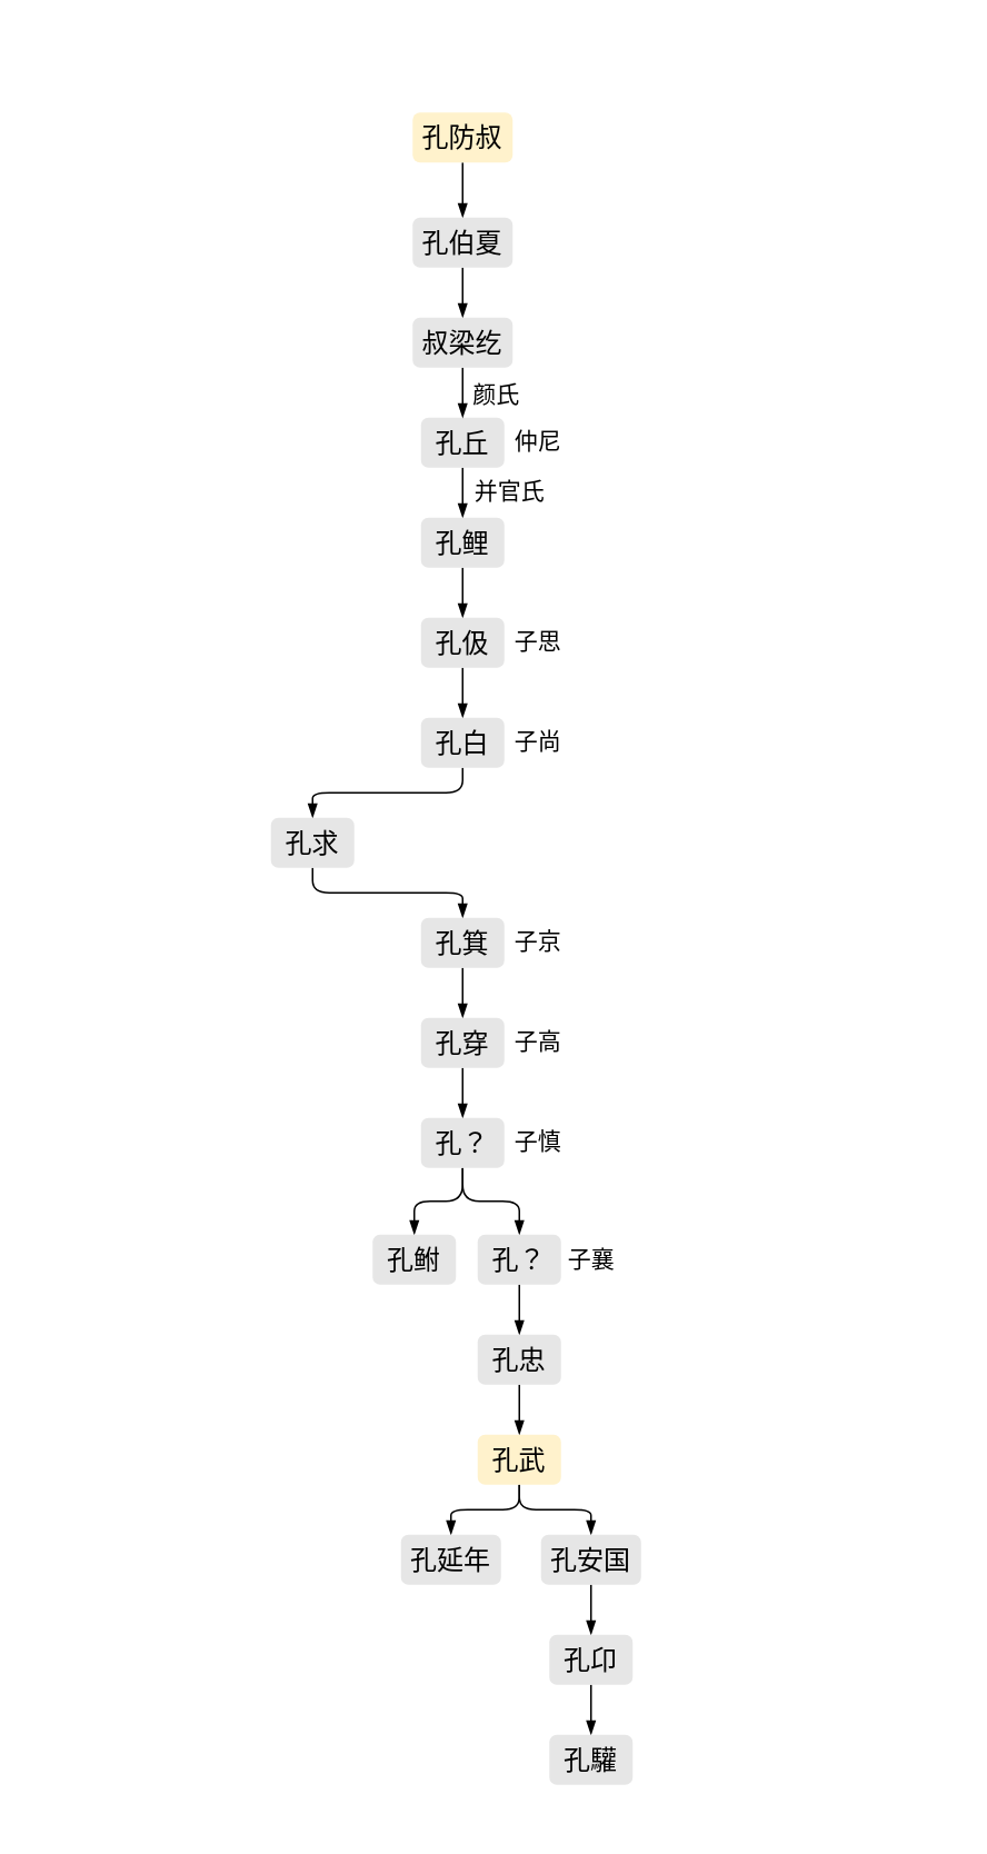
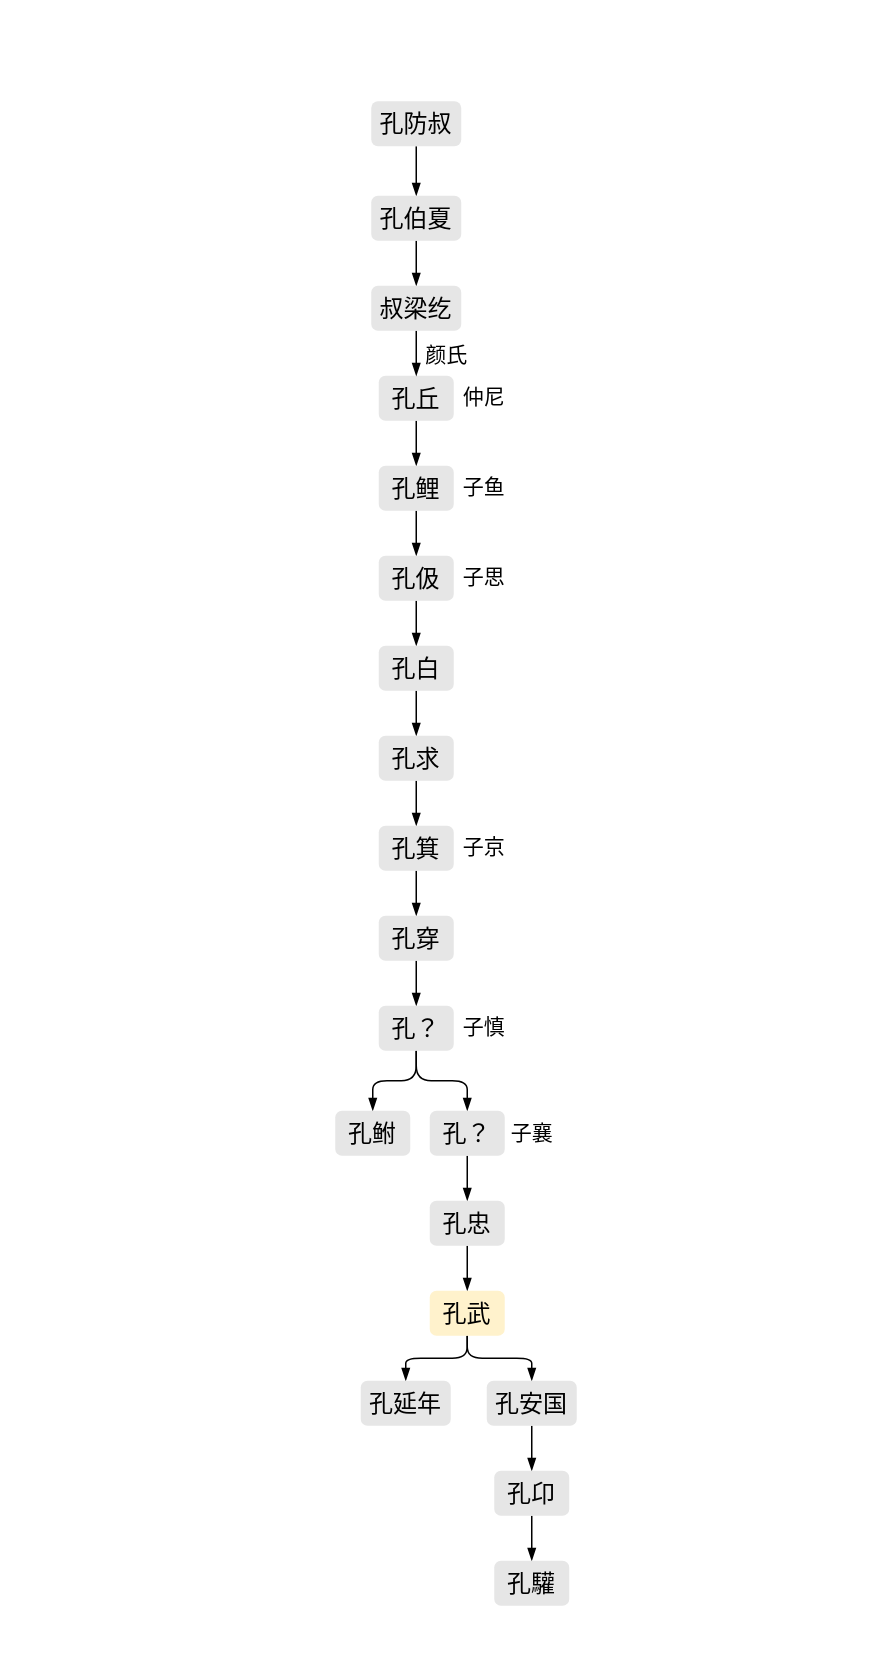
- <mxCell id="4" value="&lt;div style=&quot;font-size: 16px&quot;&gt;&lt;div style=&quot;font-size: 16px&quot;&gt;&lt;div style=&quot;font-size: 16px&quot;&gt;&lt;div style=&quot;font-size: 16px&quot;&gt;&lt;div style=&quot;font-size: 16px&quot;&gt;孔防叔&lt;br&gt;&lt;/div&gt;&lt;/div&gt;&lt;/div&gt;&lt;/div&gt;&lt;div style=&quot;font-size: 16px&quot;&gt;&lt;/div&gt;&lt;/div&gt;" style="rounded=1;whiteSpace=wrap;html=1;fillColor=#fff2cc;fontColor=#000000;fontSize=16;strokeColor=none;strokeWidth=2;" parent="2" vertex="1"><mxGeometry x="227" y="47" width="60" height="30" as="geometry" /></mxCell>
+ <mxCell id="4" value="&lt;div style=&quot;font-size: 16px&quot;&gt;&lt;div style=&quot;font-size: 16px&quot;&gt;&lt;div style=&quot;font-size: 16px&quot;&gt;&lt;div style=&quot;font-size: 16px&quot;&gt;&lt;div style=&quot;font-size: 16px&quot;&gt;孔防叔&lt;br&gt;&lt;/div&gt;&lt;/div&gt;&lt;/div&gt;&lt;/div&gt;&lt;div style=&quot;font-size: 16px&quot;&gt;&lt;/div&gt;&lt;/div&gt;" style="rounded=1;whiteSpace=wrap;html=1;fillColor=#E6E6E6;fontColor=#000000;fontSize=16;strokeColor=none;strokeWidth=2;" parent="2" vertex="1"><mxGeometry x="227" y="47" width="60" height="30" as="geometry" /></mxCell>
- <mxCell id="16" value="&lt;div style=&quot;font-size: 14px&quot;&gt;&lt;div style=&quot;font-size: 14px&quot;&gt;&lt;div style=&quot;font-size: 14px&quot;&gt;&lt;div style=&quot;font-size: 14px&quot;&gt;&lt;div&gt;并官氏&lt;/div&gt;&lt;/div&gt;&lt;/div&gt;&lt;/div&gt;&lt;/div&gt;" style="text;html=1;align=center;verticalAlign=middle;resizable=0;points=[];autosize=1;strokeColor=none;fillColor=none;fontSize=14;fontColor=#000000;" vertex="1" parent="2"><mxGeometry x="255" y="264" width="60" height="20" as="geometry" /></mxCell>
+ <mxCell id="15" value="&lt;div style=&quot;font-size: 14px&quot;&gt;&lt;div style=&quot;font-size: 14px&quot;&gt;&lt;div style=&quot;font-size: 14px&quot;&gt;&lt;div style=&quot;font-size: 14px&quot;&gt;&lt;div&gt;子鱼&lt;/div&gt;&lt;/div&gt;&lt;/div&gt;&lt;/div&gt;&lt;/div&gt;" style="text;html=1;align=center;verticalAlign=middle;resizable=0;points=[];autosize=1;strokeColor=none;fillColor=none;fontSize=14;fontColor=#000000;" vertex="1" parent="2"><mxGeometry x="282" y="294" width="40" height="20" as="geometry" /></mxCell>
- <mxCell id="22" value="&lt;div style=&quot;font-size: 14px&quot;&gt;&lt;div style=&quot;font-size: 14px&quot;&gt;&lt;div style=&quot;font-size: 14px&quot;&gt;&lt;div style=&quot;font-size: 14px&quot;&gt;&lt;div&gt;子尚&lt;/div&gt;&lt;/div&gt;&lt;/div&gt;&lt;/div&gt;&lt;/div&gt;" style="text;html=1;align=center;verticalAlign=middle;resizable=0;points=[];autosize=1;strokeColor=none;fillColor=none;fontSize=14;fontColor=#000000;" vertex="1" parent="2"><mxGeometry x="282" y="414" width="40" height="20" as="geometry" /></mxCell>
- <mxCell id="24" value="&lt;div style=&quot;font-size: 16px&quot;&gt;&lt;div style=&quot;font-size: 16px&quot;&gt;&lt;div style=&quot;font-size: 16px&quot;&gt;&lt;div style=&quot;font-size: 16px&quot;&gt;&lt;div style=&quot;font-size: 16px&quot;&gt;孔求&lt;br&gt;&lt;/div&gt;&lt;/div&gt;&lt;/div&gt;&lt;/div&gt;&lt;div style=&quot;font-size: 16px&quot;&gt;&lt;/div&gt;&lt;/div&gt;" style="rounded=1;whiteSpace=wrap;html=1;fillColor=#E6E6E6;fontColor=#000000;fontSize=16;strokeColor=none;strokeWidth=2;" vertex="1" parent="2"><mxGeometry x="142" y="470" width="50" height="30" as="geometry" /></mxCell>
+ <mxCell id="24" value="&lt;div style=&quot;font-size: 16px&quot;&gt;&lt;div style=&quot;font-size: 16px&quot;&gt;&lt;div style=&quot;font-size: 16px&quot;&gt;&lt;div style=&quot;font-size: 16px&quot;&gt;&lt;div style=&quot;font-size: 16px&quot;&gt;孔求&lt;br&gt;&lt;/div&gt;&lt;/div&gt;&lt;/div&gt;&lt;/div&gt;&lt;div style=&quot;font-size: 16px&quot;&gt;&lt;/div&gt;&lt;/div&gt;" style="rounded=1;whiteSpace=wrap;html=1;fillColor=#E6E6E6;fontColor=#000000;fontSize=16;strokeColor=none;strokeWidth=2;" vertex="1" parent="2"><mxGeometry x="232" y="470" width="50" height="30" as="geometry" /></mxCell>
- <mxCell id="30" value="&lt;div style=&quot;font-size: 14px&quot;&gt;&lt;div style=&quot;font-size: 14px&quot;&gt;&lt;div style=&quot;font-size: 14px&quot;&gt;&lt;div style=&quot;font-size: 14px&quot;&gt;&lt;div&gt;子高&lt;/div&gt;&lt;/div&gt;&lt;/div&gt;&lt;/div&gt;&lt;/div&gt;" style="text;html=1;align=center;verticalAlign=middle;resizable=0;points=[];autosize=1;strokeColor=none;fillColor=none;fontSize=14;fontColor=#000000;" vertex="1" parent="2"><mxGeometry x="282" y="594" width="40" height="20" as="geometry" /></mxCell>
